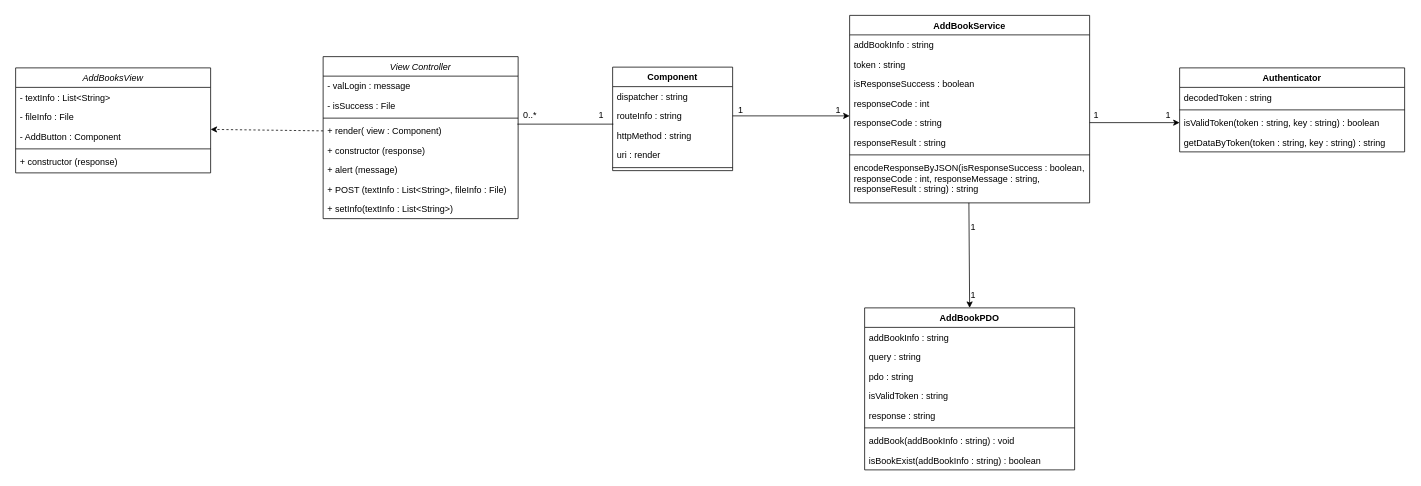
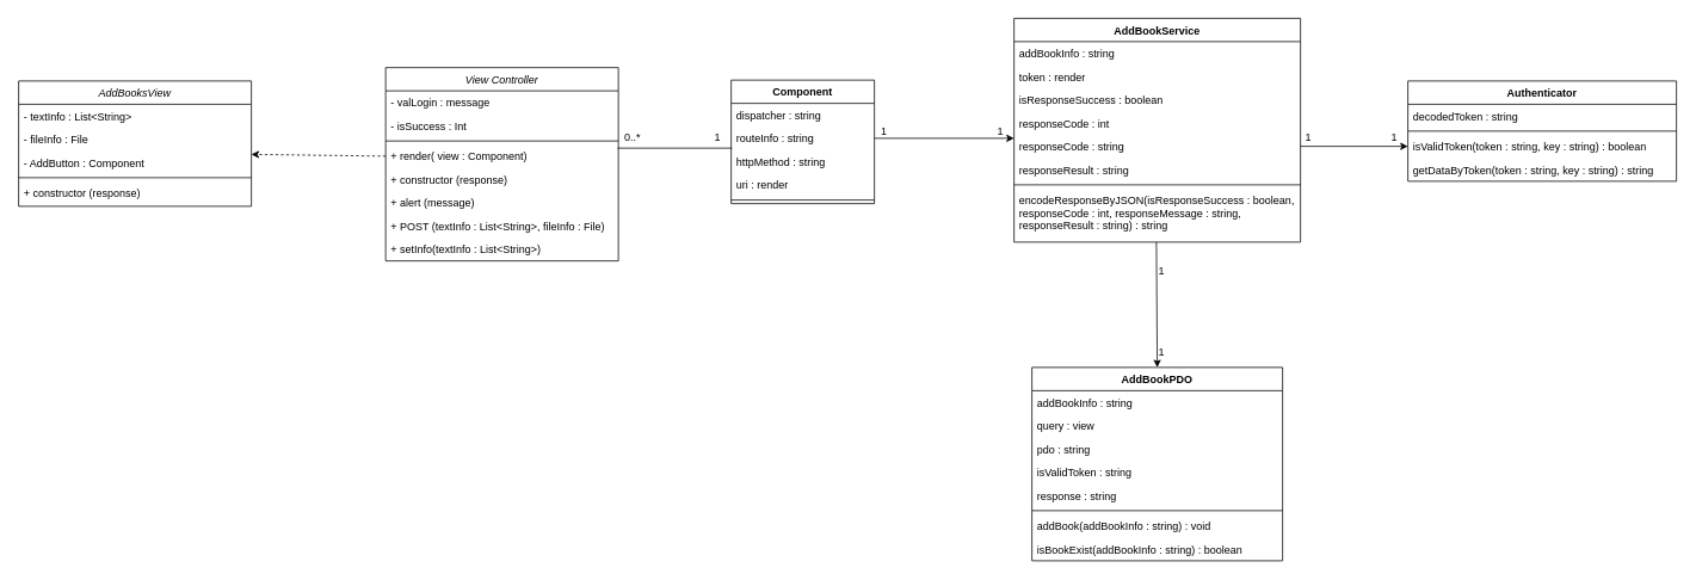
- <mxCell id="22" value="token : string" style="text;strokeColor=none;fillColor=none;align=left;verticalAlign=top;spacingLeft=4;spacingRight=4;overflow=hidden;rotatable=0;points=[[0,0.5],[1,0.5]];portConstraint=eastwest;" parent="20" vertex="1"><mxGeometry y="52" width="320" height="26" as="geometry" /></mxCell>
+ <mxCell id="22" value="token : render" style="text;strokeColor=none;fillColor=none;align=left;verticalAlign=top;spacingLeft=4;spacingRight=4;overflow=hidden;rotatable=0;points=[[0,0.5],[1,0.5]];portConstraint=eastwest;" parent="20" vertex="1"><mxGeometry y="52" width="320" height="26" as="geometry" /></mxCell>
- <mxCell id="4" value="- isSuccess : File" style="text;align=left;verticalAlign=top;spacingLeft=4;spacingRight=4;overflow=hidden;rotatable=0;points=[[0,0.5],[1,0.5]];portConstraint=eastwest;rounded=0;shadow=0;html=0;" parent="2" vertex="1"><mxGeometry y="52" width="260" height="26" as="geometry" /></mxCell>
+ <mxCell id="4" value="- isSuccess : Int" style="text;align=left;verticalAlign=top;spacingLeft=4;spacingRight=4;overflow=hidden;rotatable=0;points=[[0,0.5],[1,0.5]];portConstraint=eastwest;rounded=0;shadow=0;html=0;" parent="2" vertex="1"><mxGeometry y="52" width="260" height="26" as="geometry" /></mxCell>
- <mxCell id="31" value="query : string" style="text;strokeColor=none;fillColor=none;align=left;verticalAlign=top;spacingLeft=4;spacingRight=4;overflow=hidden;rotatable=0;points=[[0,0.5],[1,0.5]];portConstraint=eastwest;" parent="29" vertex="1"><mxGeometry y="52" width="280" height="26" as="geometry" /></mxCell>
+ <mxCell id="31" value="query : view" style="text;strokeColor=none;fillColor=none;align=left;verticalAlign=top;spacingLeft=4;spacingRight=4;overflow=hidden;rotatable=0;points=[[0,0.5],[1,0.5]];portConstraint=eastwest;" parent="29" vertex="1"><mxGeometry y="52" width="280" height="26" as="geometry" /></mxCell>
